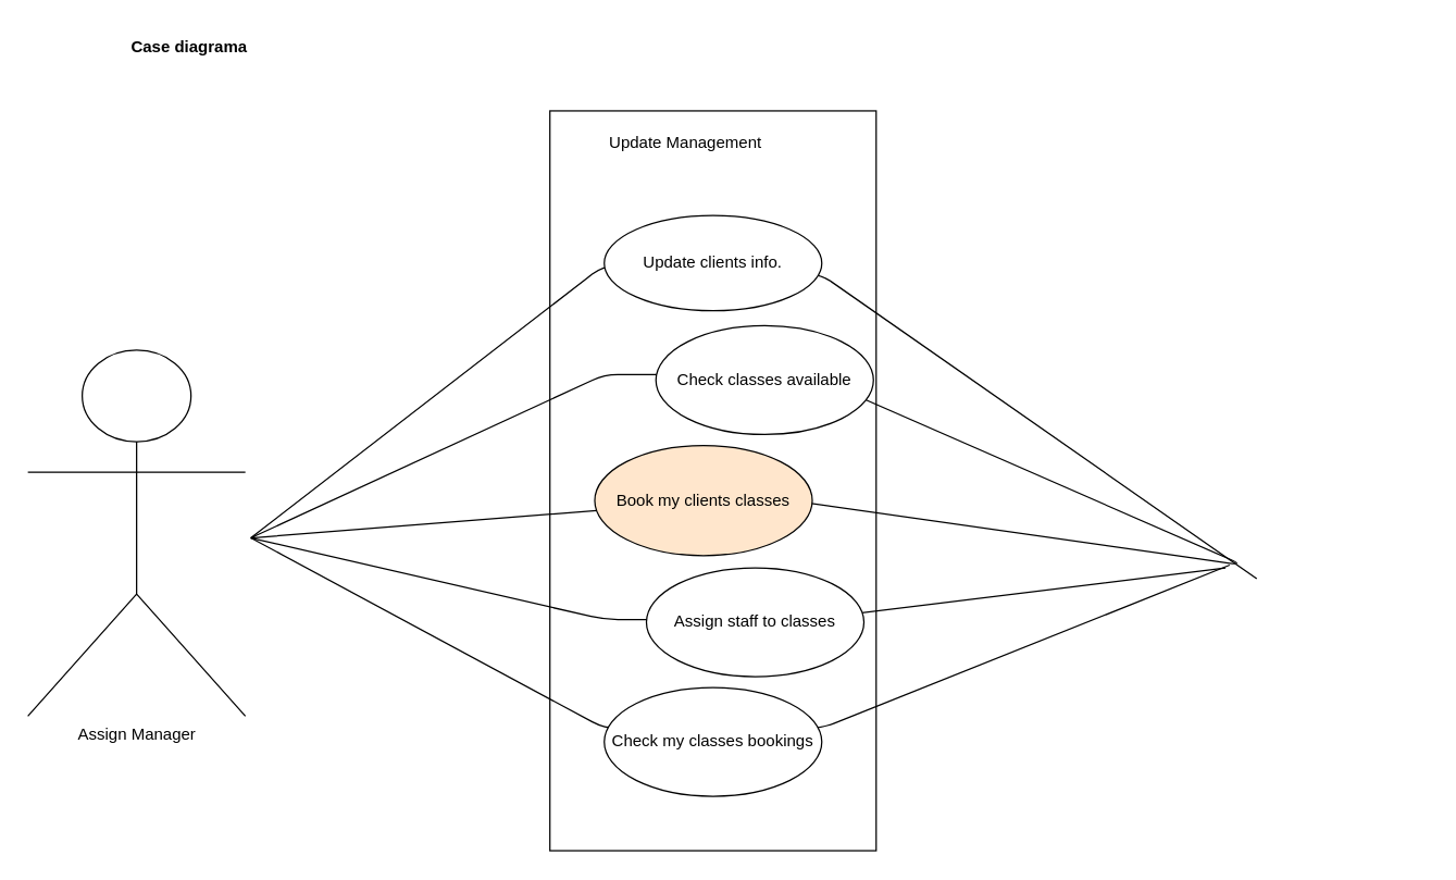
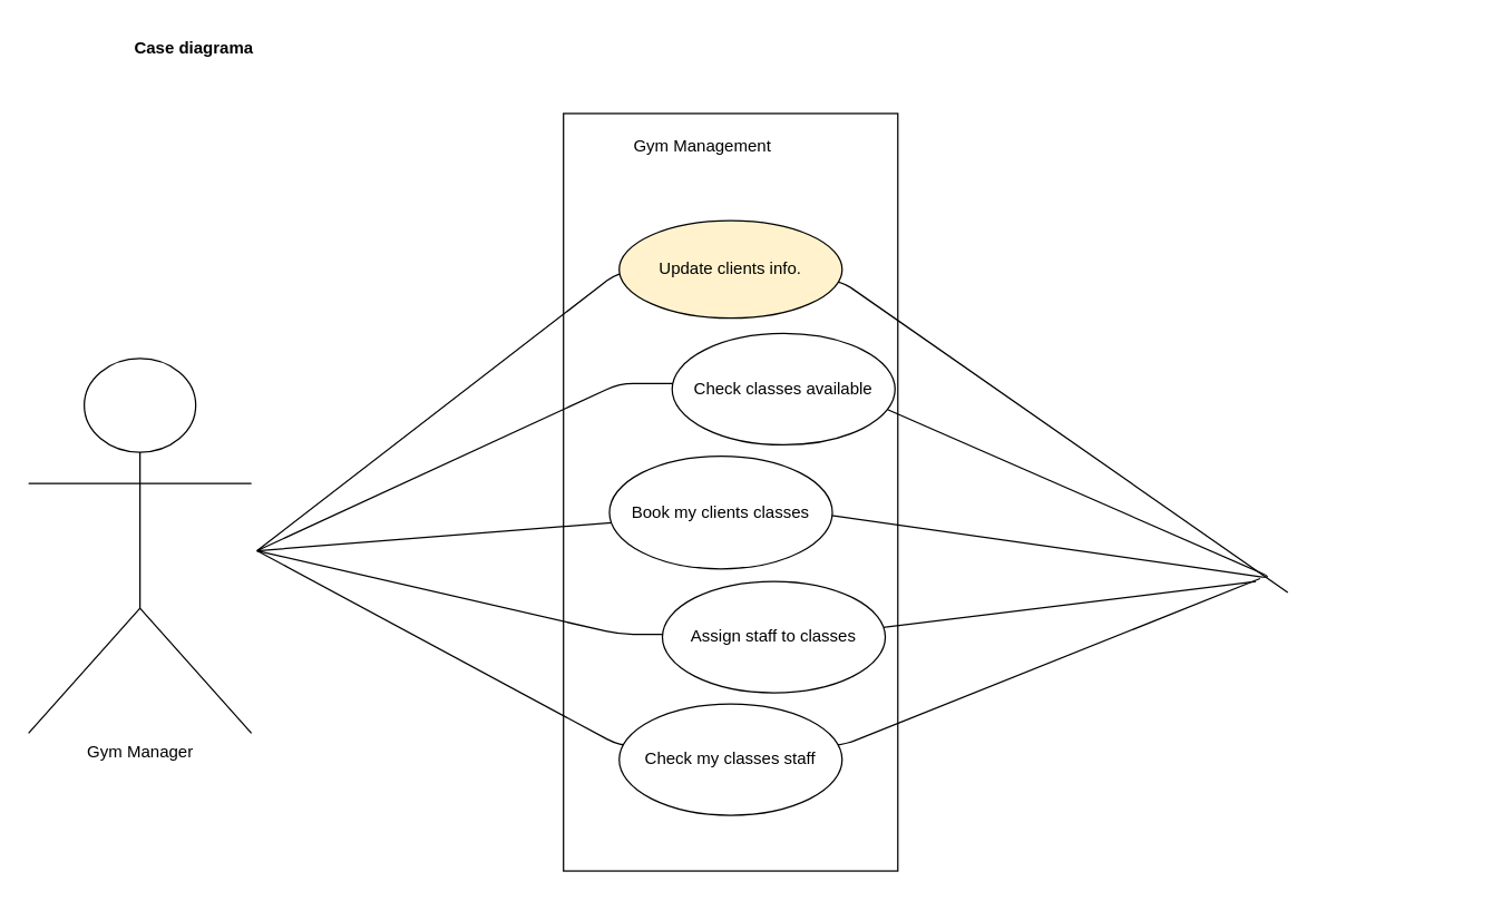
- <mxCell id="15" value="Update Management" style="text;html=1;strokeColor=none;fillColor=none;align=center;verticalAlign=middle;whiteSpace=wrap;rounded=0;" vertex="1" parent="1"><mxGeometry x="404" y="95" width="200" height="20" as="geometry" /></mxCell>
+ <mxCell id="15" value="Gym Management" style="text;html=1;strokeColor=none;fillColor=none;align=center;verticalAlign=middle;whiteSpace=wrap;rounded=0;" vertex="1" parent="1"><mxGeometry x="404" y="95" width="200" height="20" as="geometry" /></mxCell>
- <mxCell id="8" value="Update clients info." style="ellipse;whiteSpace=wrap;html=1;align=center;container=1;recursiveResize=0;treeFolding=1;" vertex="1" parent="1"><mxGeometry x="444" y="158" width="160" height="70" as="geometry" /></mxCell>
+ <mxCell id="8" value="Update clients info." style="ellipse;whiteSpace=wrap;html=1;align=center;container=1;recursiveResize=0;treeFolding=1;fillColor=#fff2cc;" vertex="1" parent="1"><mxGeometry x="444" y="158" width="160" height="70" as="geometry" /></mxCell>
- <mxCell id="5" value="Book my clients classes" style="ellipse;whiteSpace=wrap;html=1;align=center;container=1;recursiveResize=0;treeFolding=1;fillColor=#ffe6cc;" vertex="1" parent="1"><mxGeometry x="437" y="327" width="160" height="81" as="geometry" /></mxCell>
+ <mxCell id="5" value="Book my clients classes" style="ellipse;whiteSpace=wrap;html=1;align=center;container=1;recursiveResize=0;treeFolding=1;" vertex="1" parent="1"><mxGeometry x="437" y="327" width="160" height="81" as="geometry" /></mxCell>
- <mxCell id="3" value="Assign Manager" style="shape=umlActor;verticalLabelPosition=bottom;labelBackgroundColor=#ffffff;verticalAlign=top;html=1;outlineConnect=0;" vertex="1" parent="1"><mxGeometry x="20" y="257" width="160" height="269" as="geometry" /></mxCell>
+ <mxCell id="3" value="Gym Manager" style="shape=umlActor;verticalLabelPosition=bottom;labelBackgroundColor=#ffffff;verticalAlign=top;html=1;outlineConnect=0;" vertex="1" parent="1"><mxGeometry x="20" y="257" width="160" height="269" as="geometry" /></mxCell>
- <mxCell id="13" value="Check my classes bookings" style="ellipse;whiteSpace=wrap;html=1;align=center;container=1;recursiveResize=0;treeFolding=1;" vertex="1" parent="1"><mxGeometry x="444" y="505" width="160" height="80" as="geometry" /></mxCell>
+ <mxCell id="13" value="Check my classes staff" style="ellipse;whiteSpace=wrap;html=1;align=center;container=1;recursiveResize=0;treeFolding=1;" vertex="1" parent="1"><mxGeometry x="444" y="505" width="160" height="80" as="geometry" /></mxCell>
